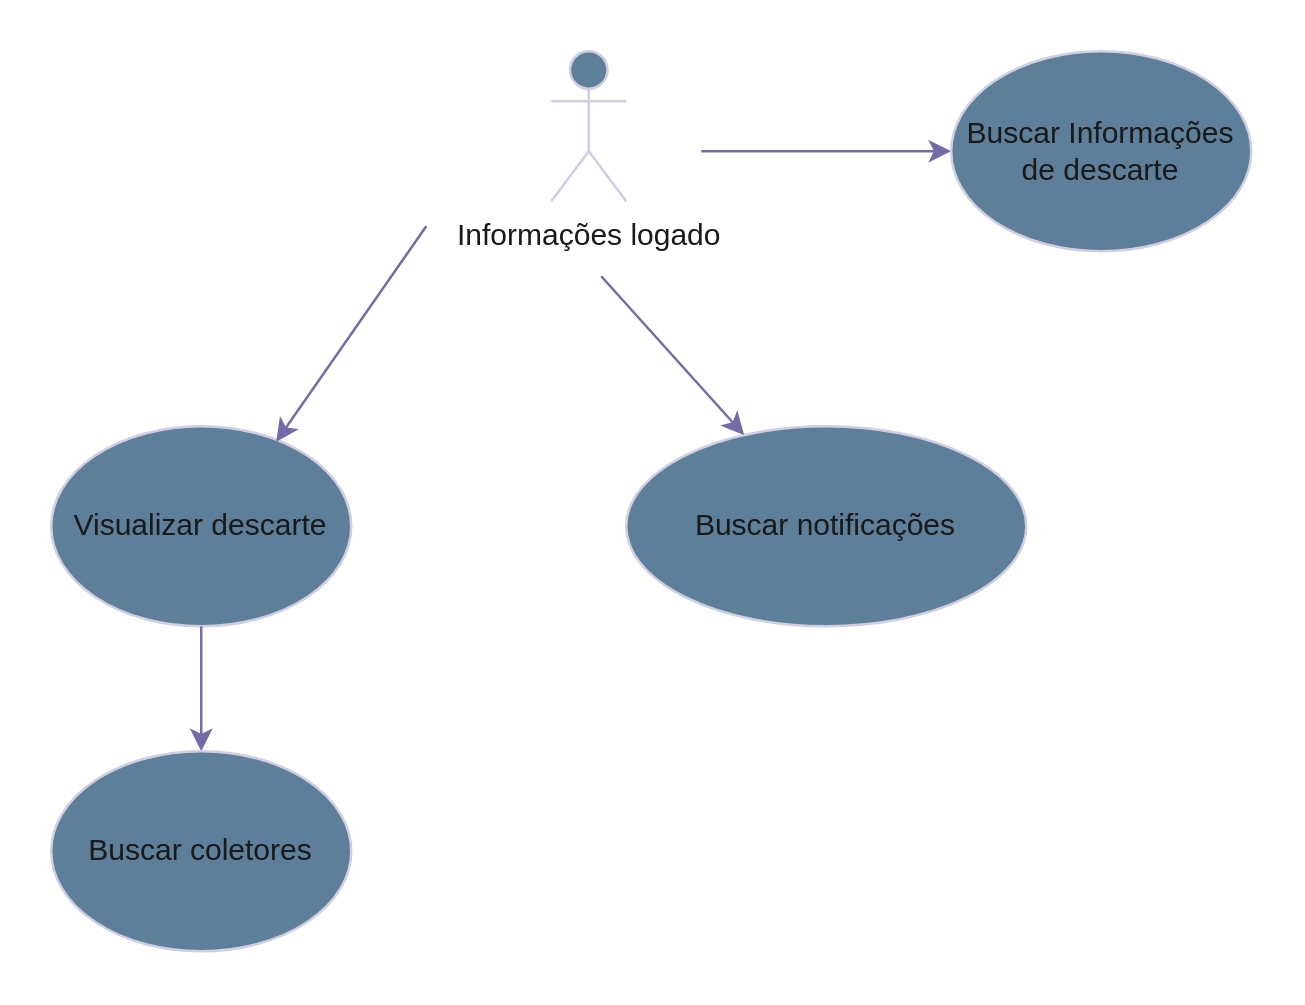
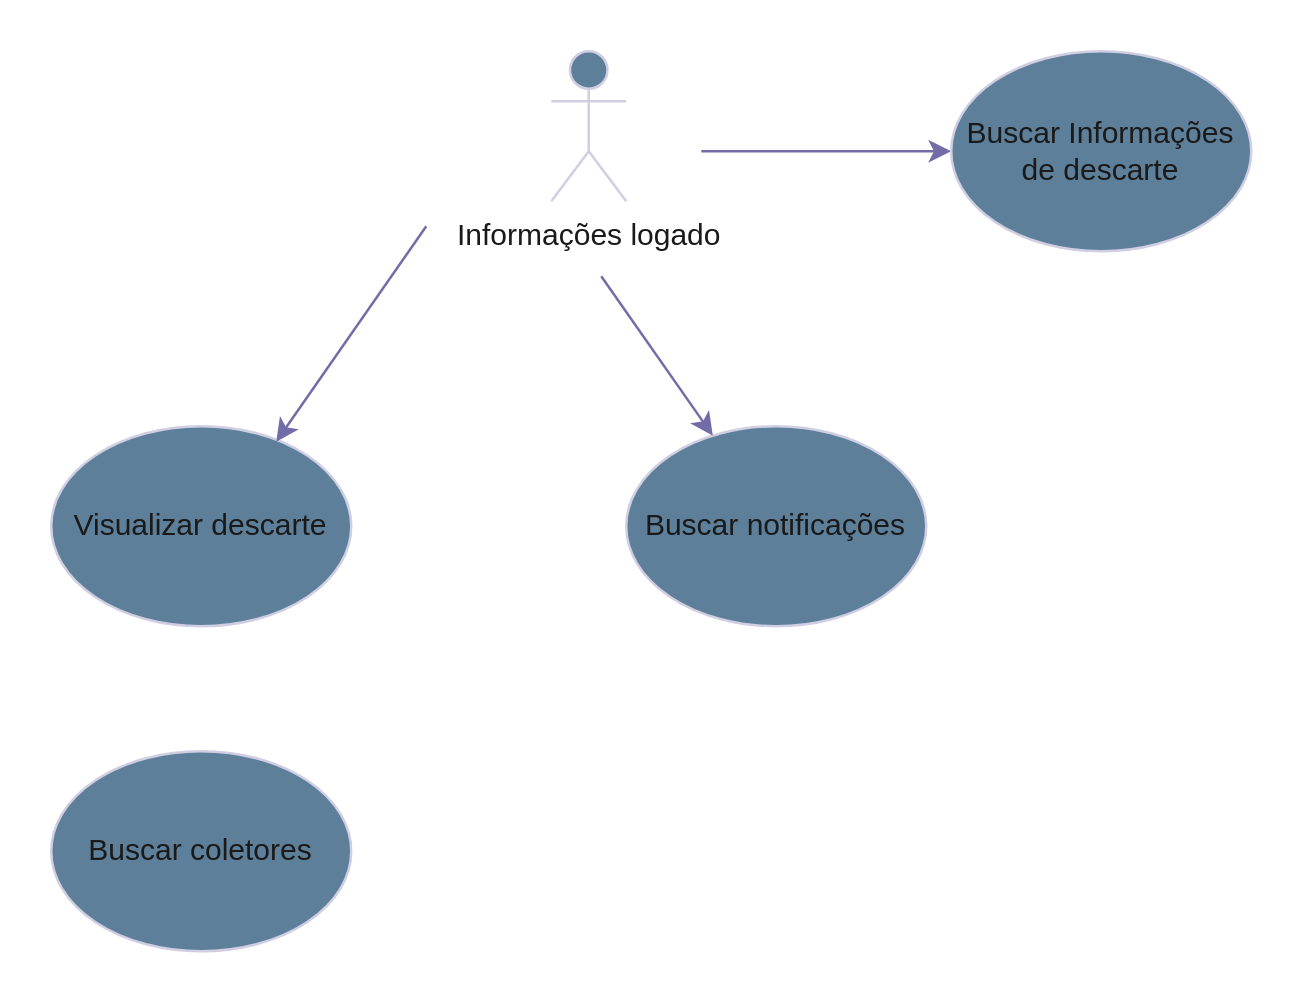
- <mxCell id="9" value="Buscar notificações" style="ellipse;whiteSpace=wrap;html=1;labelBackgroundColor=none;fillColor=#5D7F99;strokeColor=#D0CEE2;fontColor=#1A1A1A;" vertex="1" parent="1"><mxGeometry x="250" y="170" width="160" height="80" as="geometry" /></mxCell>
+ <mxCell id="9" value="Buscar notificações" style="ellipse;whiteSpace=wrap;html=1;labelBackgroundColor=none;fillColor=#5D7F99;strokeColor=#D0CEE2;fontColor=#1A1A1A;" vertex="1" parent="1"><mxGeometry x="250" y="170" width="120" height="80" as="geometry" /></mxCell>
- <mxCell id="5" value="" style="endArrow=classic;html=1;rounded=0;exitX=0.5;exitY=1;exitDx=0;exitDy=0;labelBackgroundColor=none;fontColor=default;strokeColor=#736CA8;" edge="1" parent="1" source="3" target="6"><mxGeometry width="50" height="50" relative="1" as="geometry"><mxPoint x="140" y="240" as="sourcePoint" /><mxPoint y="330" as="targetPoint" x="-20" /></mxGeometry></mxCell>
